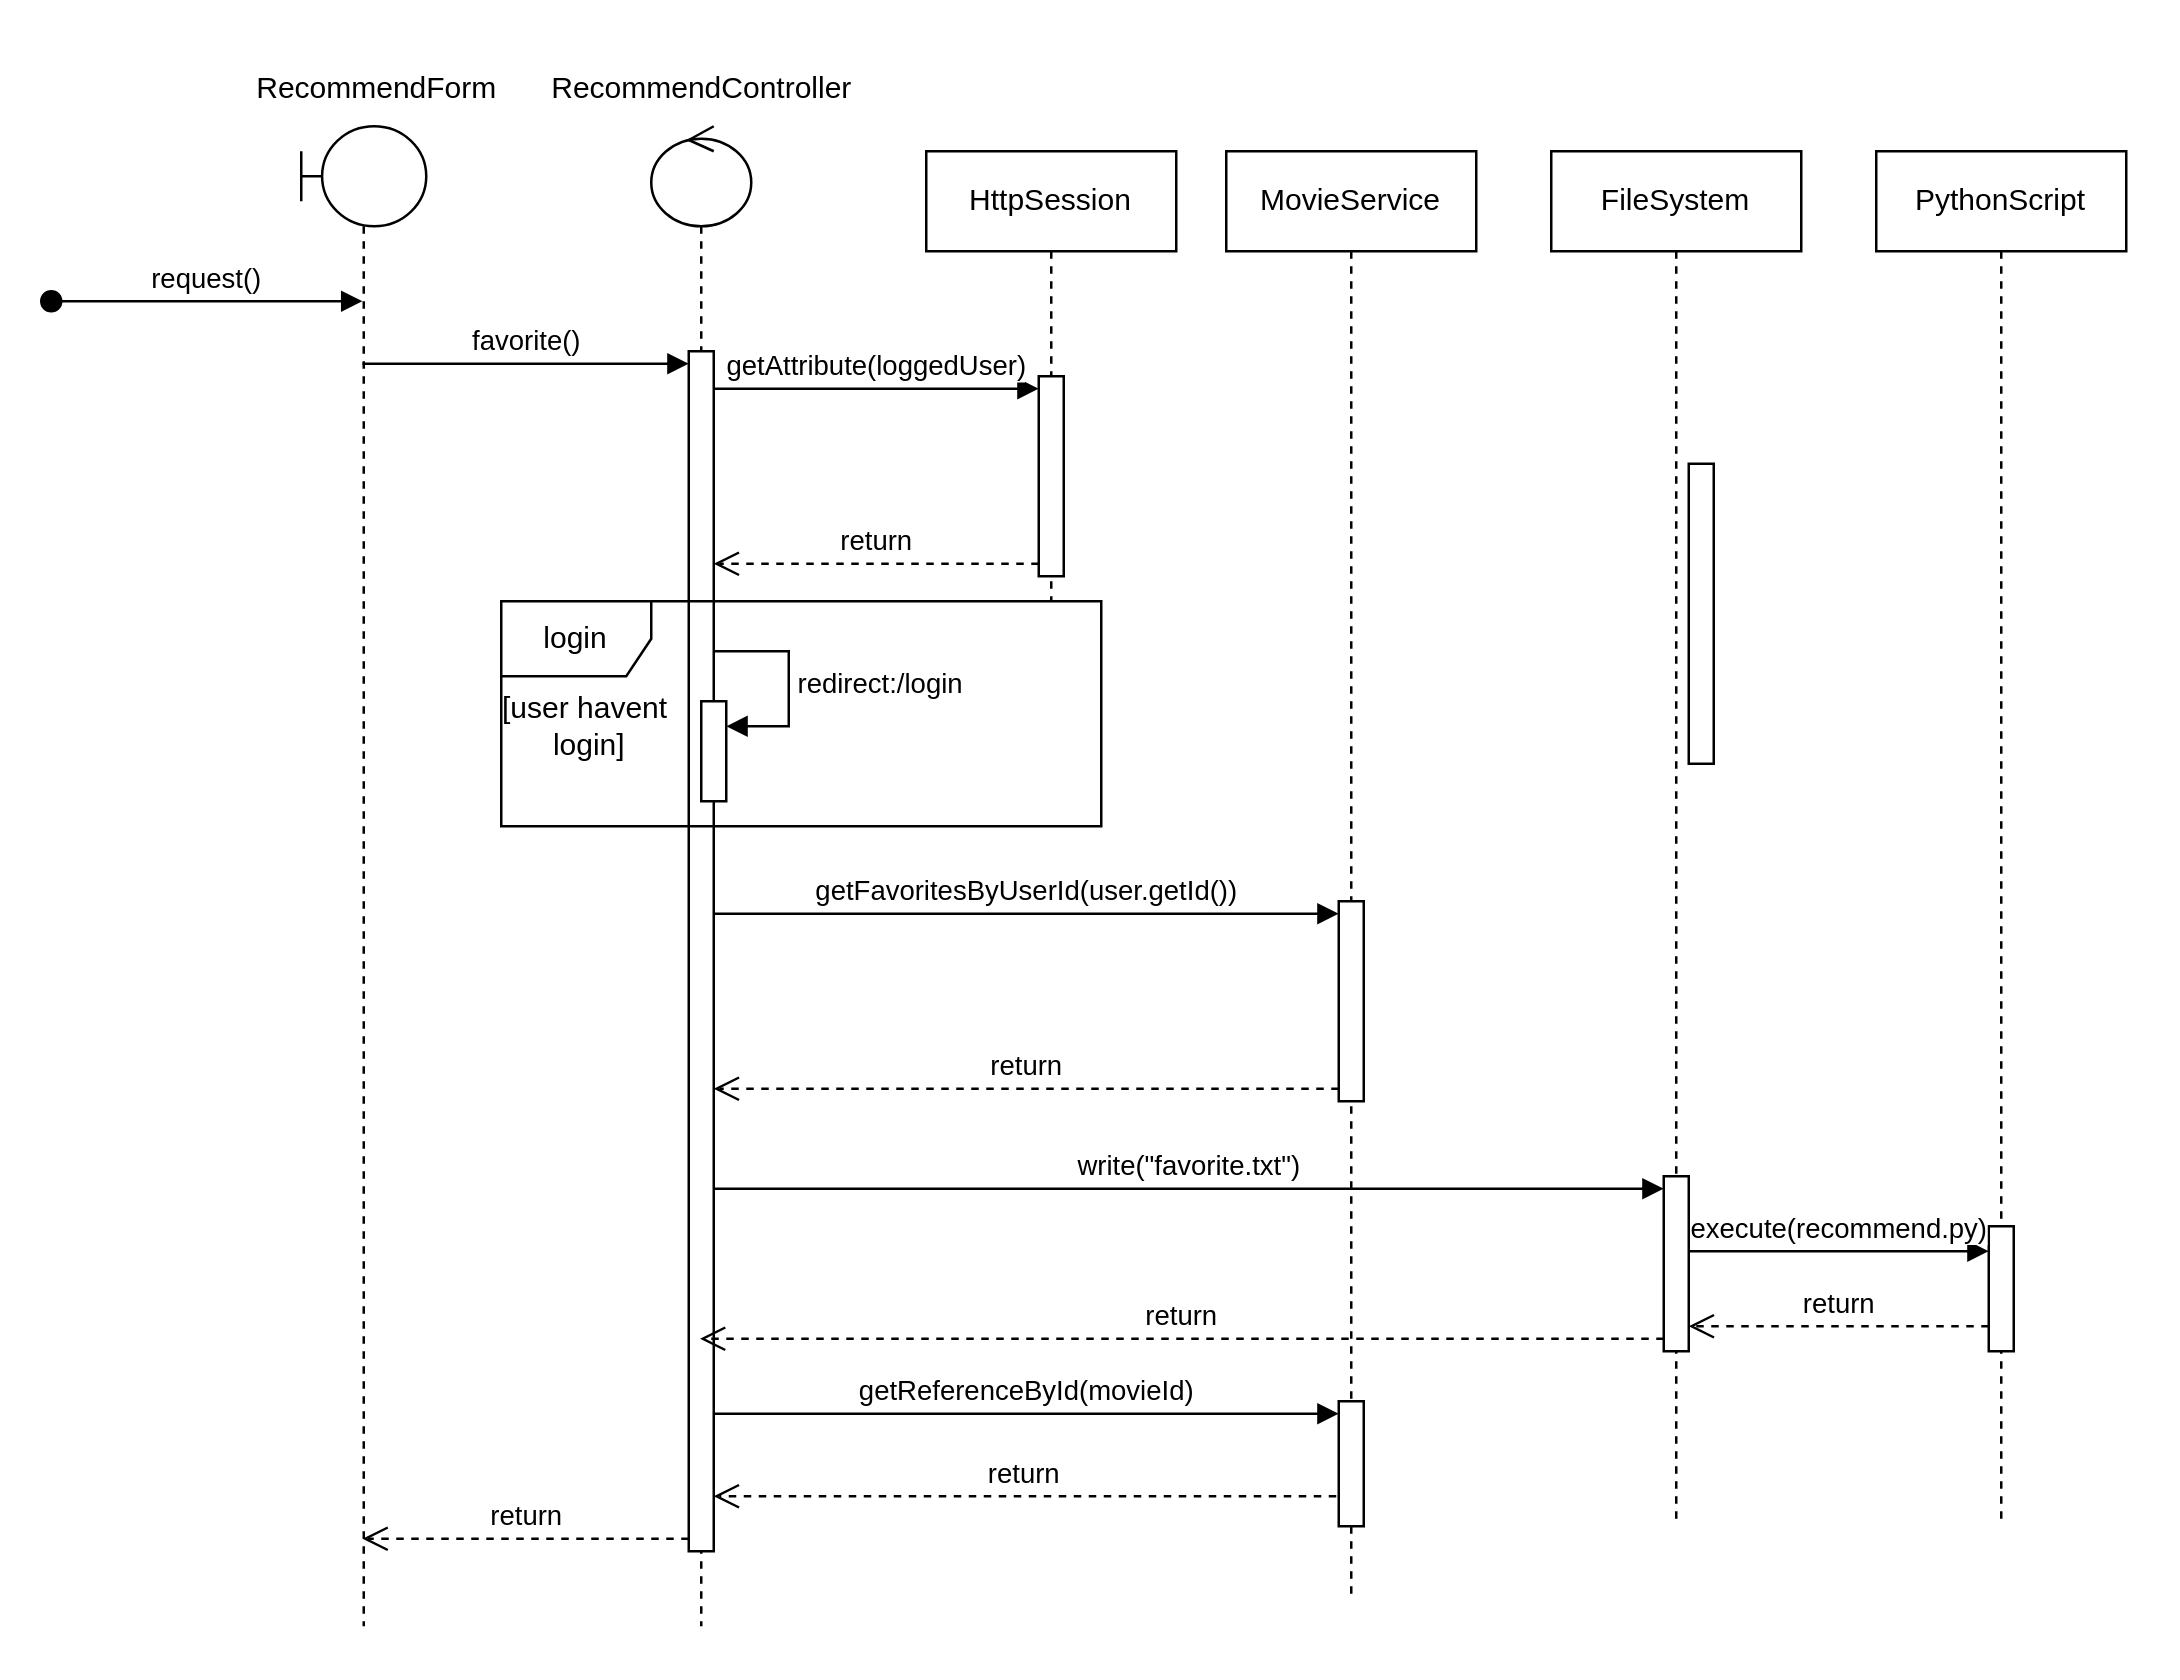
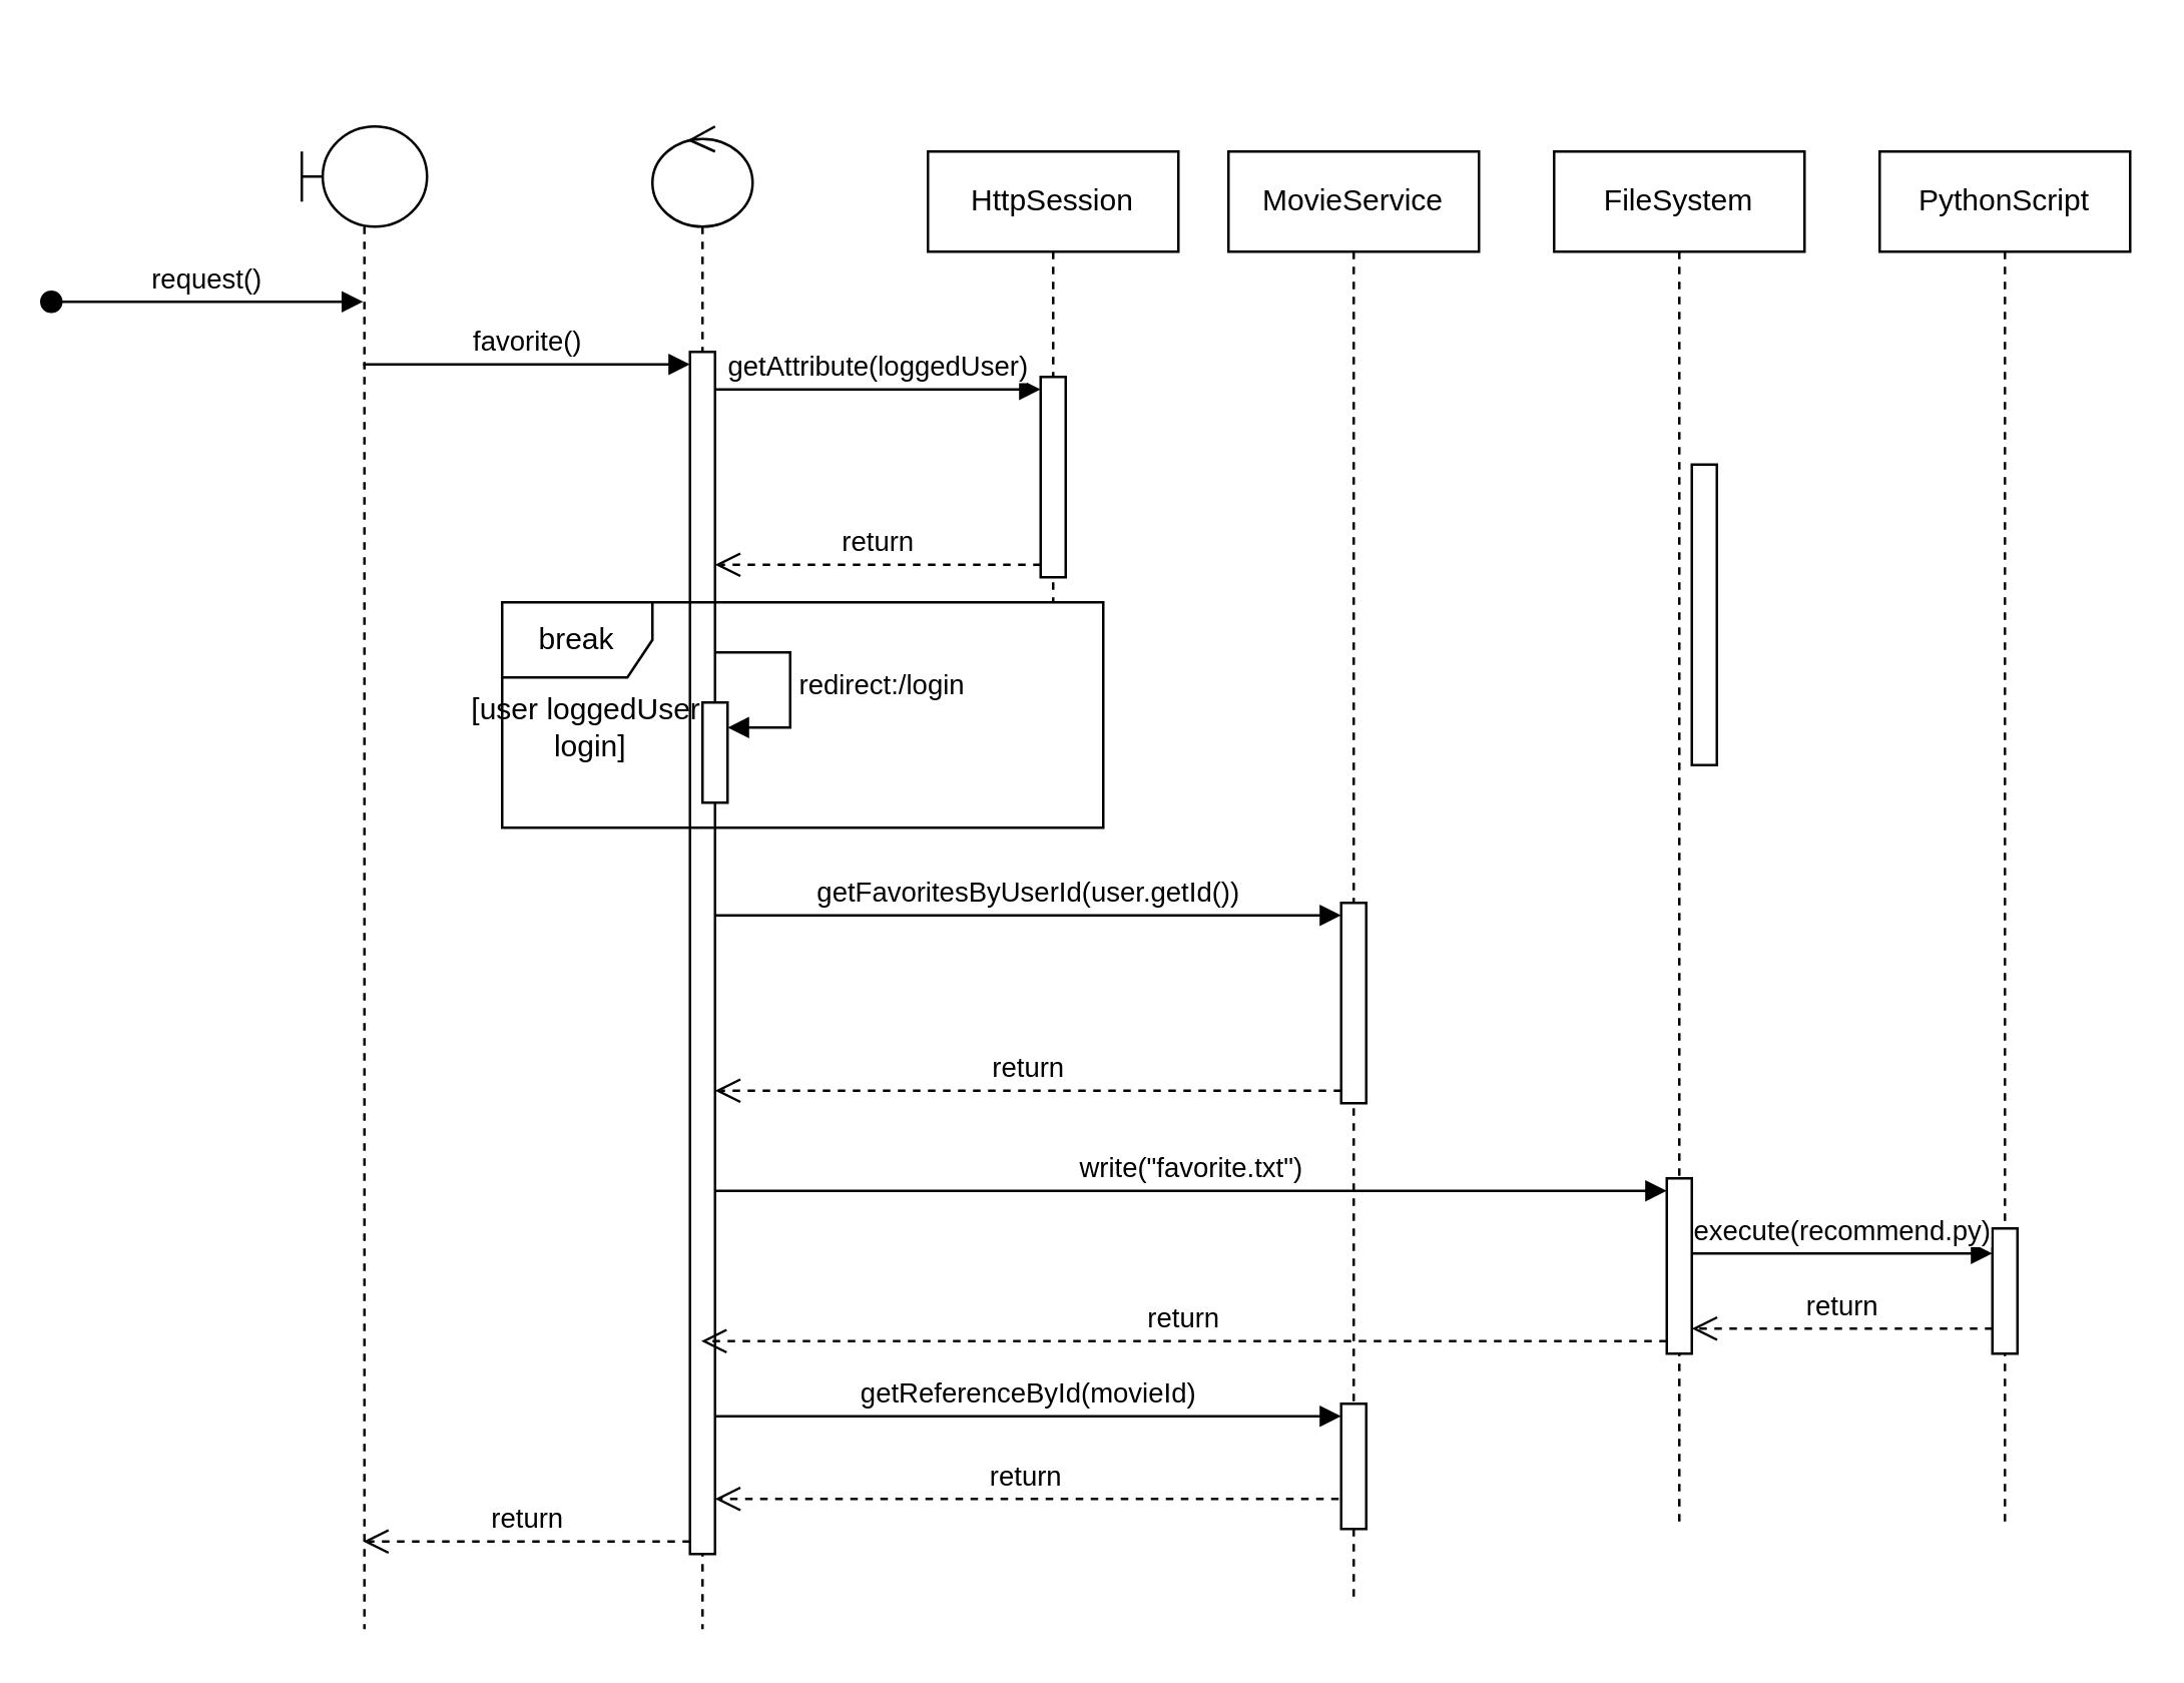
- <mxCell id="11" value="RecommendForm" style="text;html=1;align=center;verticalAlign=middle;resizable=0;points=[];autosize=1;strokeColor=none;fillColor=none;" vertex="1" parent="1"><mxGeometry x="90" y="20" width="120" height="30" as="geometry" /></mxCell>
- <mxCell id="12" value="RecommendController" style="text;html=1;align=center;verticalAlign=middle;resizable=0;points=[];autosize=1;strokeColor=none;fillColor=none;" vertex="1" parent="1"><mxGeometry x="210" y="20" width="140" height="30" as="geometry" /></mxCell>
- <mxCell id="21" value="login" style="shape=umlFrame;whiteSpace=wrap;html=1;pointerEvents=0;" vertex="1" parent="1"><mxGeometry x="200" y="240" width="240" height="90" as="geometry" /></mxCell>
+ <mxCell id="21" value="break" style="shape=umlFrame;whiteSpace=wrap;html=1;pointerEvents=0;" vertex="1" parent="1"><mxGeometry x="200" y="240" width="240" height="90" as="geometry" /></mxCell>
- <mxCell id="22" value="[user havent&amp;nbsp;&lt;div&gt;login]&lt;/div&gt;" style="text;html=1;align=center;verticalAlign=middle;resizable=0;points=[];autosize=1;strokeColor=none;fillColor=none;" vertex="1" parent="1"><mxGeometry x="190" y="270" width="90" height="40" as="geometry" /></mxCell>
+ <mxCell id="22" value="[user loggedUser&amp;nbsp;&lt;div&gt;login]&lt;/div&gt;" style="text;html=1;align=center;verticalAlign=middle;resizable=0;points=[];autosize=1;strokeColor=none;fillColor=none;" vertex="1" parent="1"><mxGeometry x="190" y="270" width="90" height="40" as="geometry" /></mxCell>
